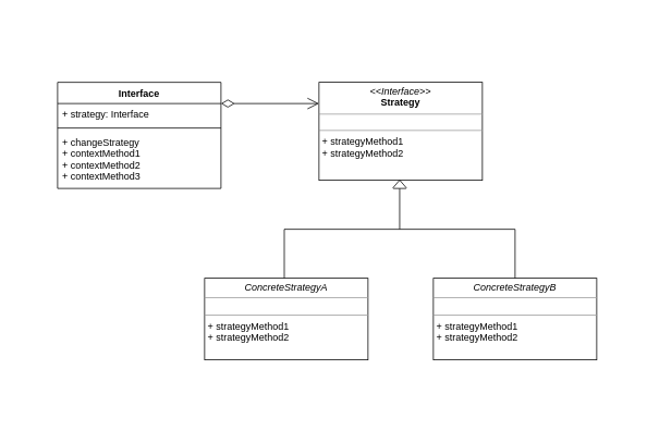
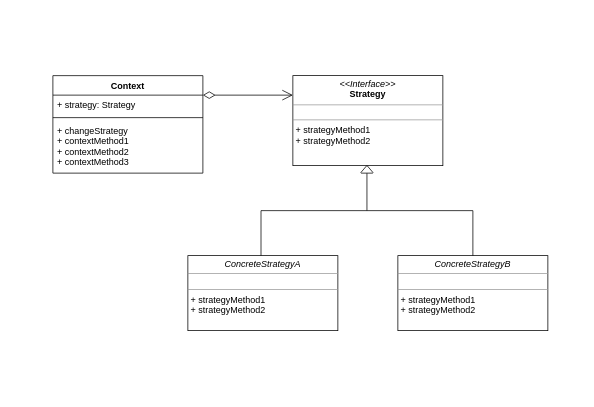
- <mxCell id="11" value="Interface" style="swimlane;fontStyle=1;align=center;verticalAlign=top;childLayout=stackLayout;horizontal=1;startSize=26;horizontalStack=0;resizeParent=1;resizeParentMax=0;resizeLast=0;collapsible=1;marginBottom=0;" parent="3" vertex="1"><mxGeometry x="70" y="100" width="200" height="130" as="geometry" /></mxCell>
+ <mxCell id="11" value="Context" style="swimlane;fontStyle=1;align=center;verticalAlign=top;childLayout=stackLayout;horizontal=1;startSize=26;horizontalStack=0;resizeParent=1;resizeParentMax=0;resizeLast=0;collapsible=1;marginBottom=0;" parent="3" vertex="1"><mxGeometry x="70" y="100" width="200" height="130" as="geometry" /></mxCell>
- <mxCell id="12" value="+ strategy: Interface" style="text;strokeColor=none;fillColor=none;align=left;verticalAlign=top;spacingLeft=4;spacingRight=4;overflow=hidden;rotatable=0;points=[[0,0.5],[1,0.5]];portConstraint=eastwest;" parent="11" vertex="1"><mxGeometry y="26" width="200" height="26" as="geometry" /></mxCell>
+ <mxCell id="12" value="+ strategy: Strategy" style="text;strokeColor=none;fillColor=none;align=left;verticalAlign=top;spacingLeft=4;spacingRight=4;overflow=hidden;rotatable=0;points=[[0,0.5],[1,0.5]];portConstraint=eastwest;" parent="11" vertex="1"><mxGeometry y="26" width="200" height="26" as="geometry" /></mxCell>
